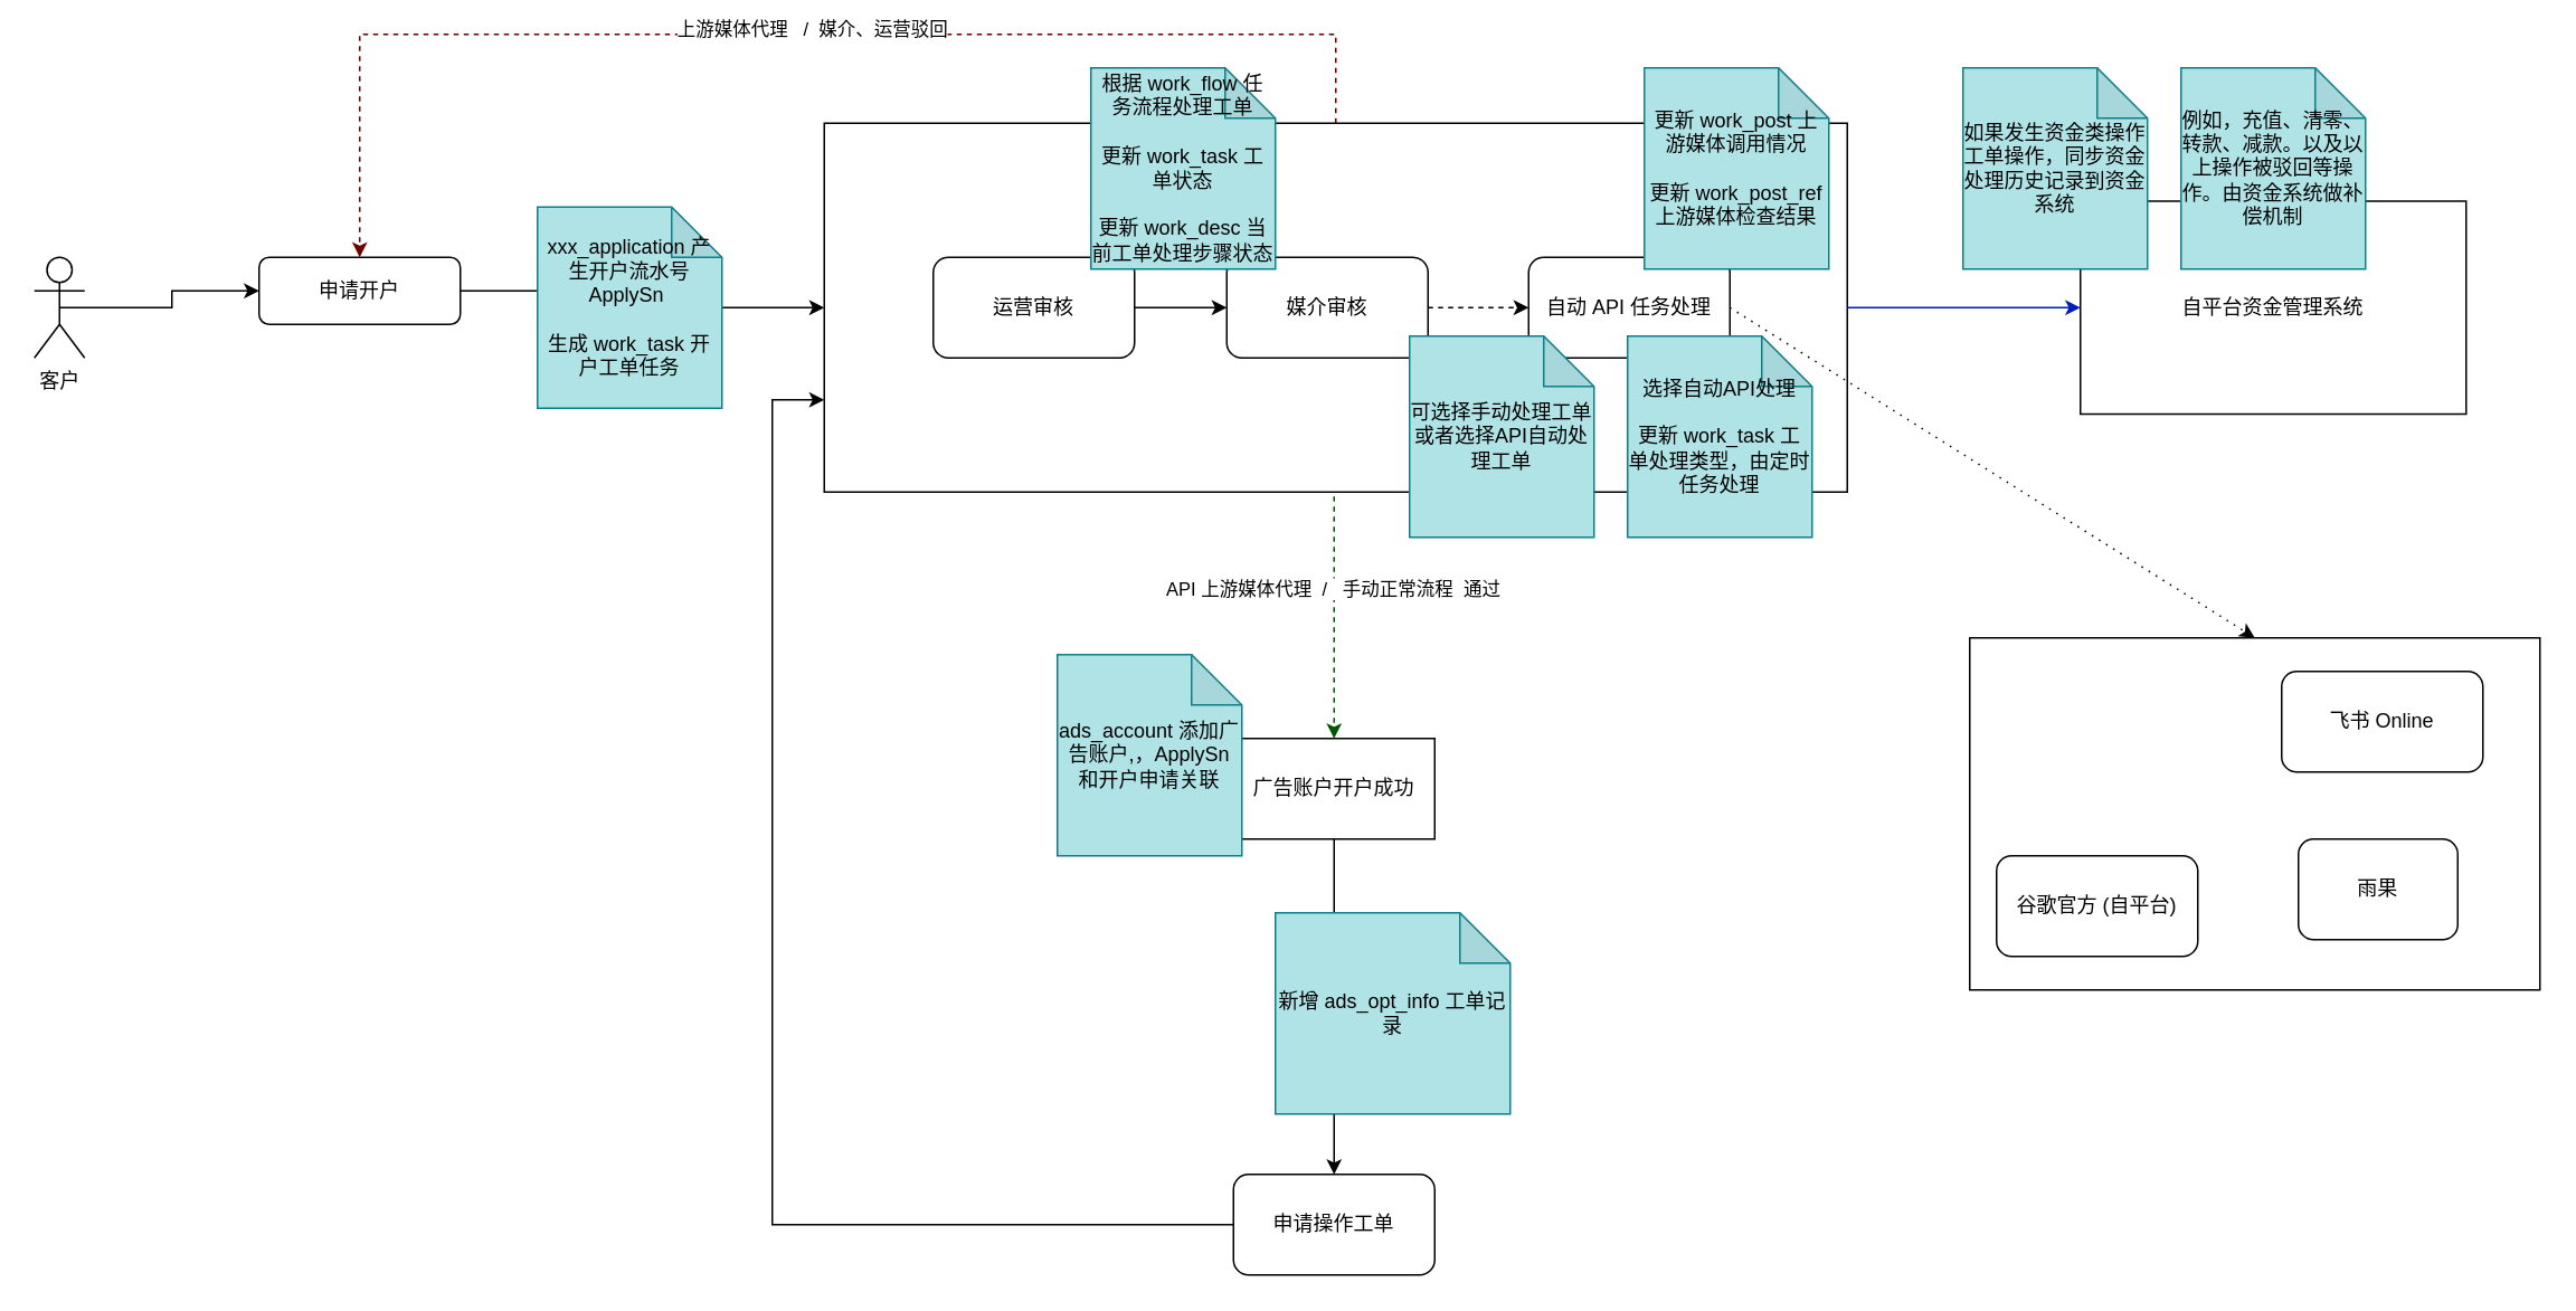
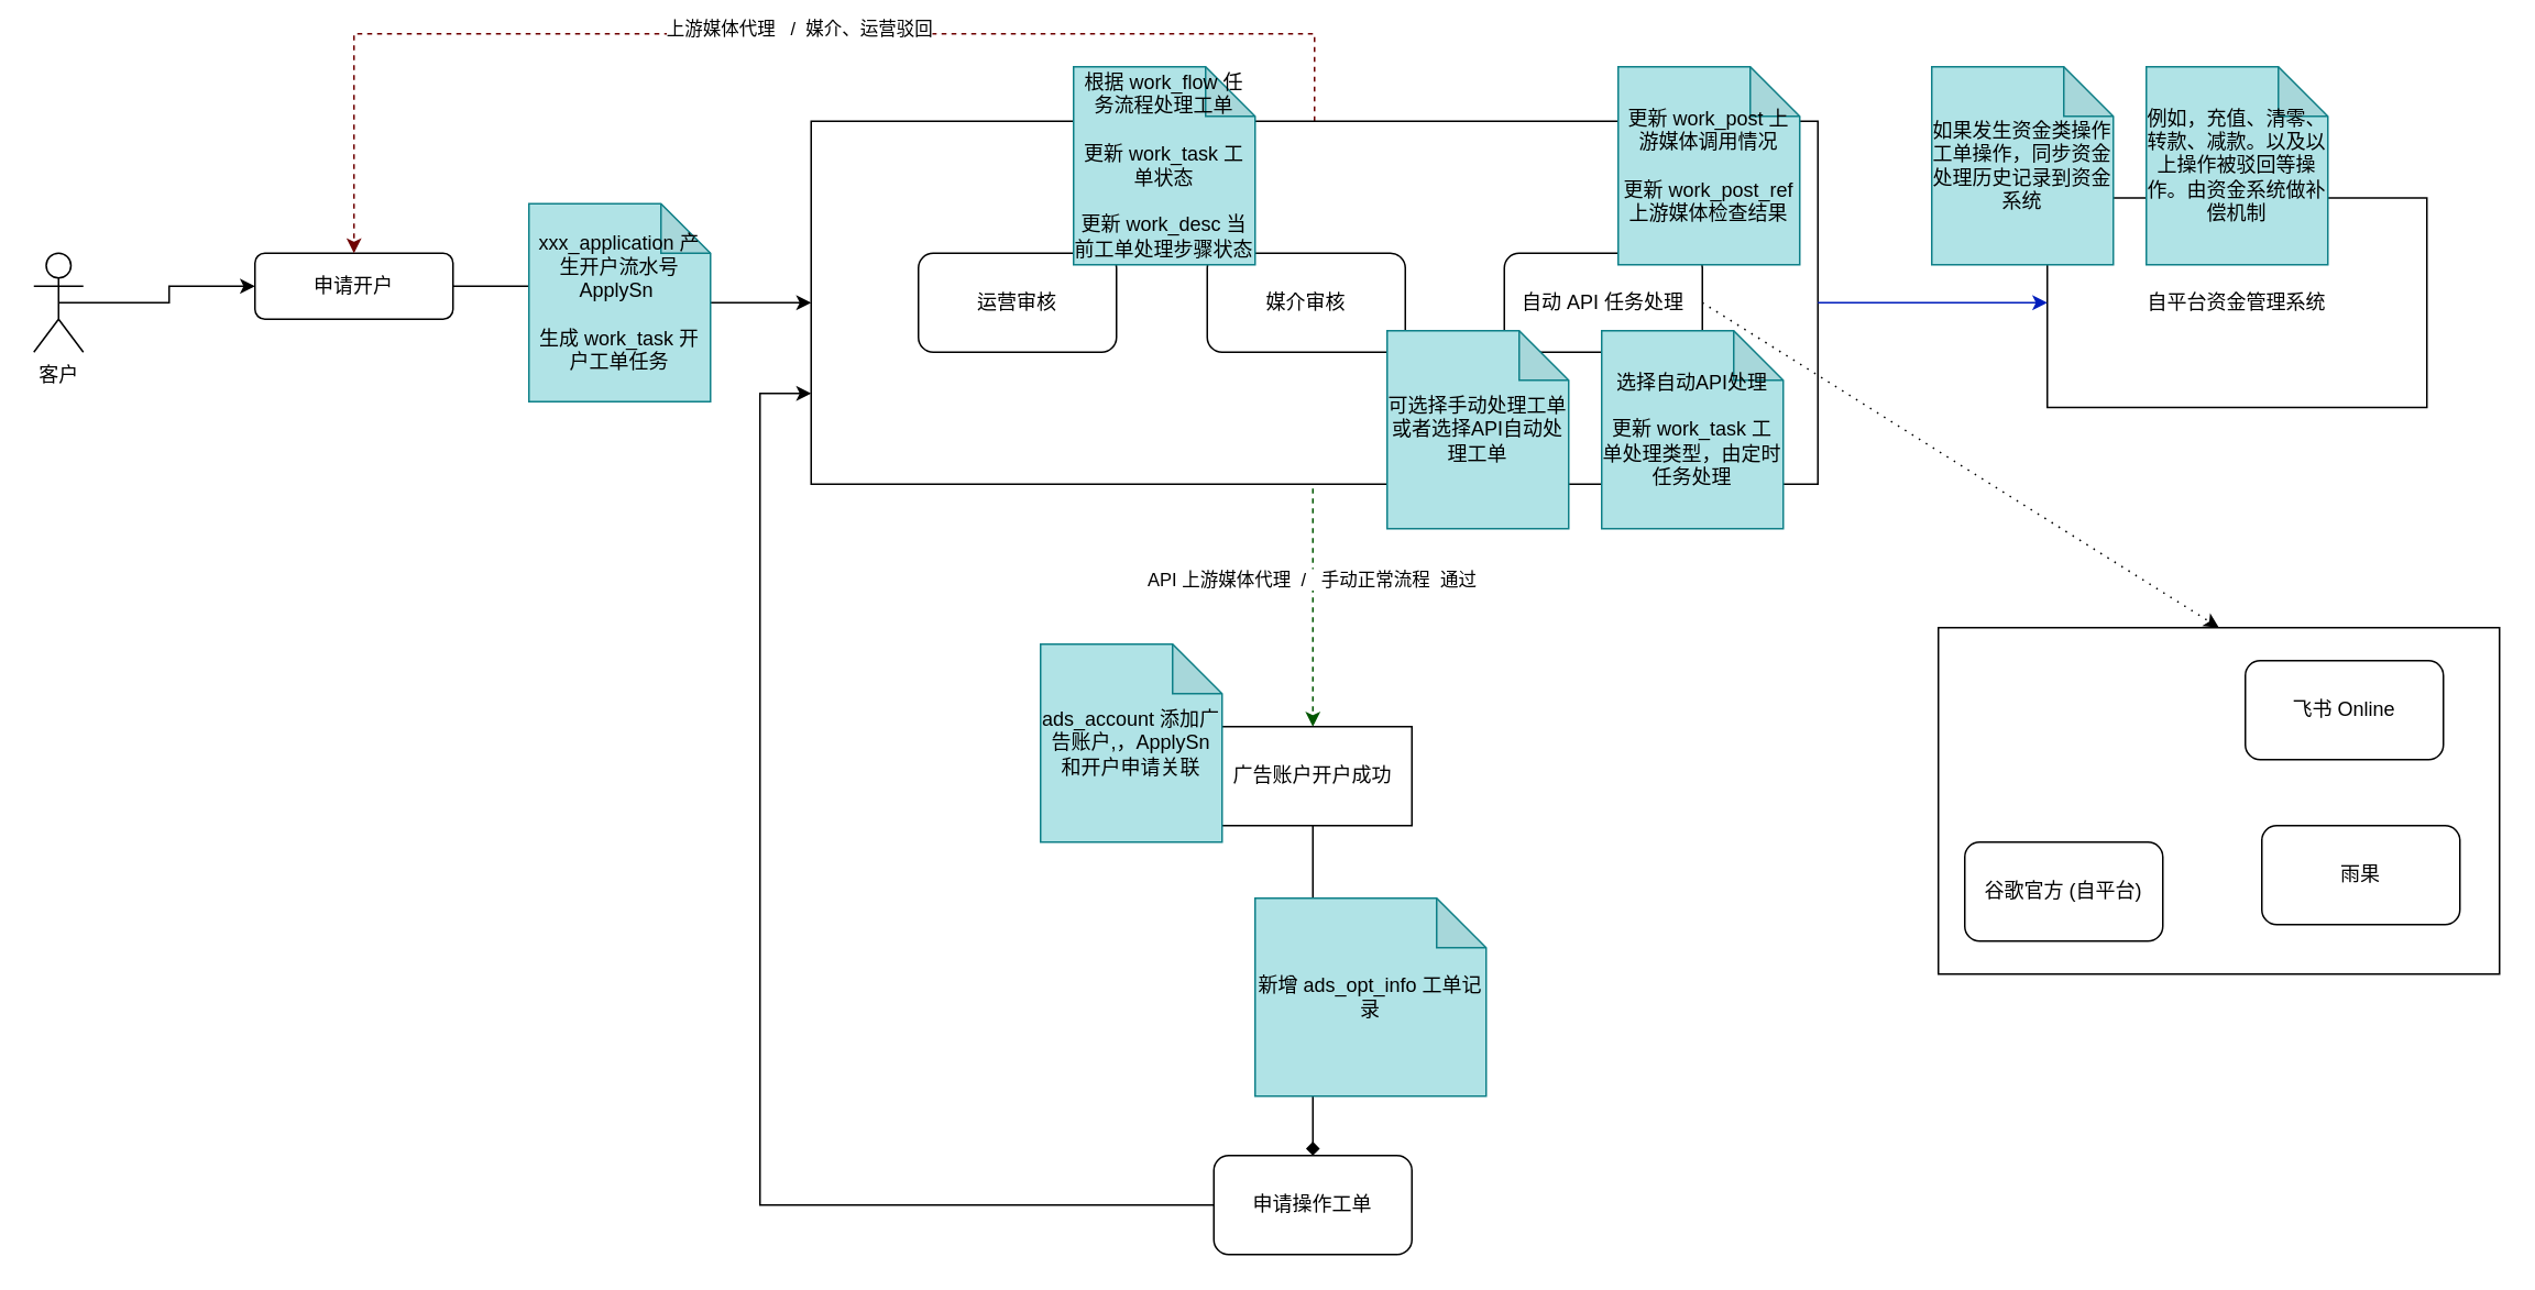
- <mxCell id="20" style="edgeStyle=orthogonalEdgeStyle;rounded=0;orthogonalLoop=1;jettySize=auto;html=1;exitX=1;exitY=0.5;exitDx=0;exitDy=0;entryX=0;entryY=0.5;entryDx=0;entryDy=0;" edge="1" parent="16" source="18" target="19"><mxGeometry relative="1" as="geometry" /></mxCell>
- <mxCell id="22" style="edgeStyle=orthogonalEdgeStyle;rounded=0;orthogonalLoop=1;jettySize=auto;html=1;exitX=1;exitY=0.5;exitDx=0;exitDy=0;dashed=1;" edge="1" parent="16" source="19" target="21"><mxGeometry relative="1" as="geometry" /></mxCell>
- <mxCell id="36" value="雨果" style="rounded=1;whiteSpace=wrap;html=1;" vertex="1" parent="1"><mxGeometry x="1370" y="500" width="95" height="60" as="geometry" /></mxCell>
+ <mxCell id="36" value="雨果" style="rounded=1;whiteSpace=wrap;html=1;" vertex="1" parent="1"><mxGeometry x="1370" y="500" width="120" height="60" as="geometry" /></mxCell>
- <mxCell id="10" style="edgeStyle=orthogonalEdgeStyle;rounded=0;orthogonalLoop=1;jettySize=auto;html=1;exitX=0.5;exitY=1;exitDx=0;exitDy=0;entryX=0.5;entryY=0;entryDx=0;entryDy=0;" edge="1" parent="1" source="11" target="14"><mxGeometry relative="1" as="geometry" /></mxCell>
+ <mxCell id="10" style="edgeStyle=orthogonalEdgeStyle;rounded=0;orthogonalLoop=1;jettySize=auto;html=1;exitX=0.5;exitY=1;exitDx=0;exitDy=0;entryX=0.5;entryY=0;entryDx=0;entryDy=0;endArrow=diamond;" edge="1" parent="1" source="11" target="14"><mxGeometry relative="1" as="geometry" /></mxCell>
